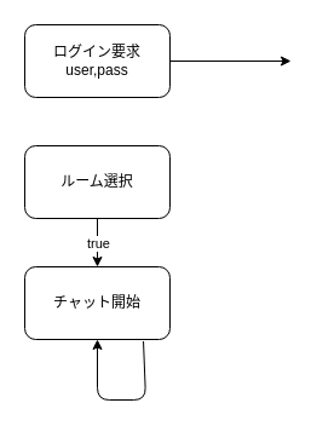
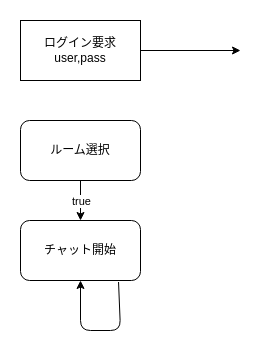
- <mxCell id="3" value="ログイン要求&lt;br&gt;user,pass" style="rounded=1;whiteSpace=wrap;html=1;" vertex="1" parent="1"><mxGeometry x="20" y="20" width="120" height="60" as="geometry" /></mxCell>
+ <mxCell id="3" value="ログイン要求&lt;br&gt;user,pass" style="whiteSpace=wrap;html=1;rounded=0;" vertex="1" parent="1"><mxGeometry x="20" y="20" width="120" height="60" as="geometry" /></mxCell>
